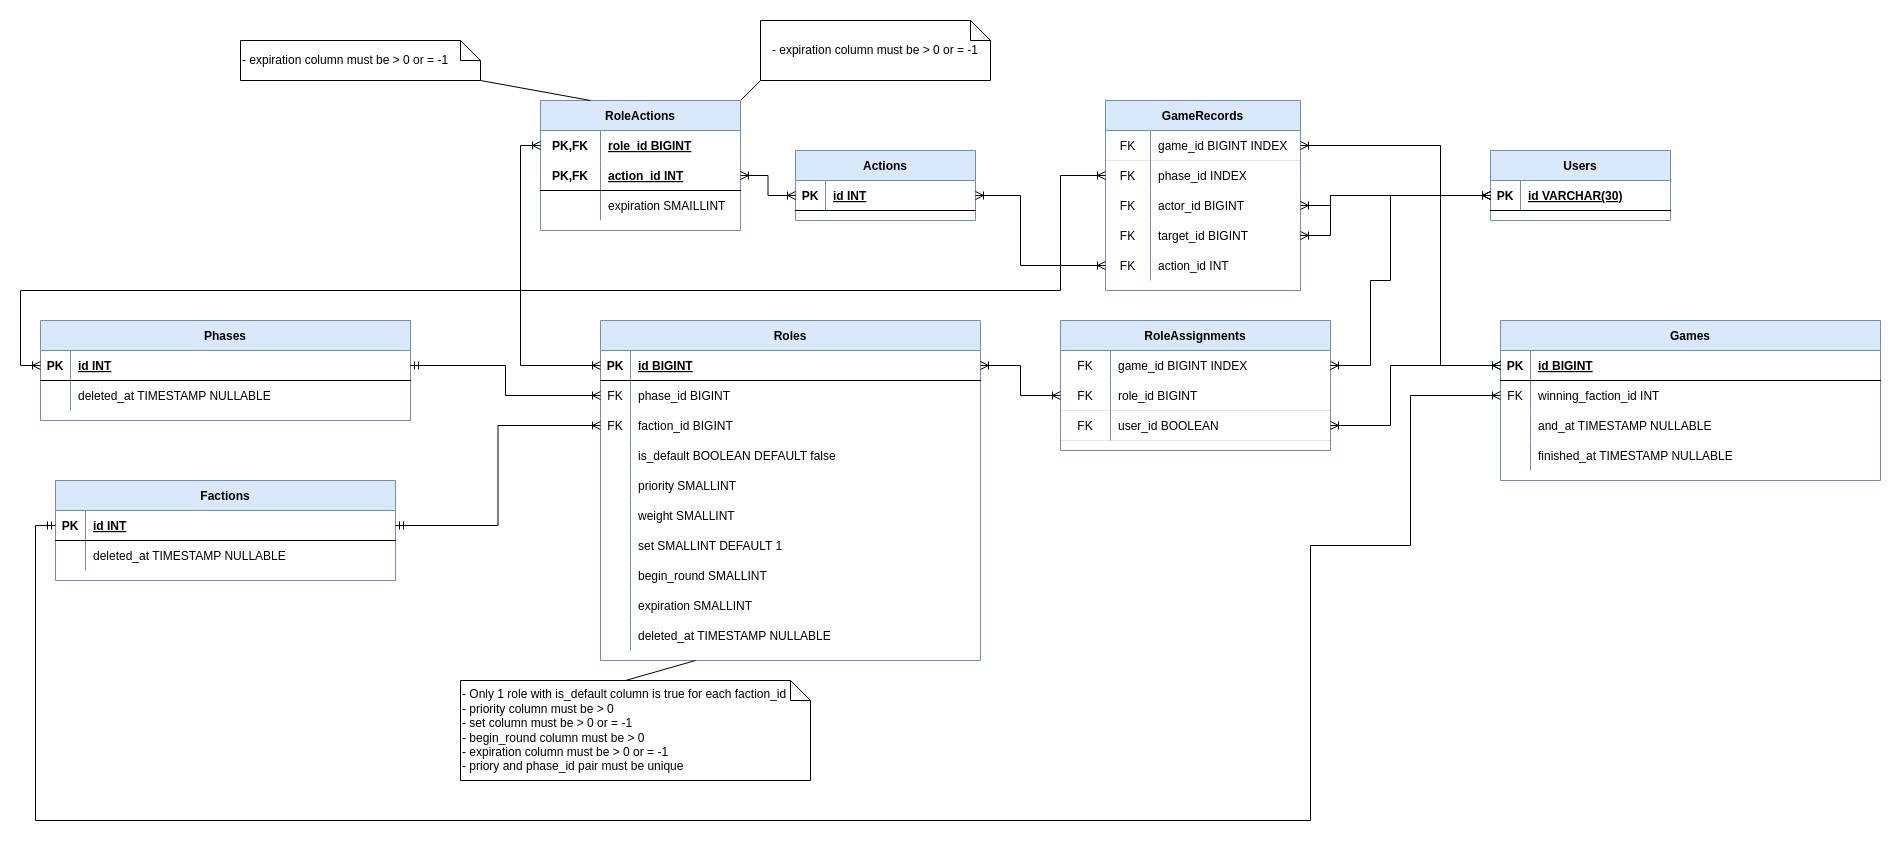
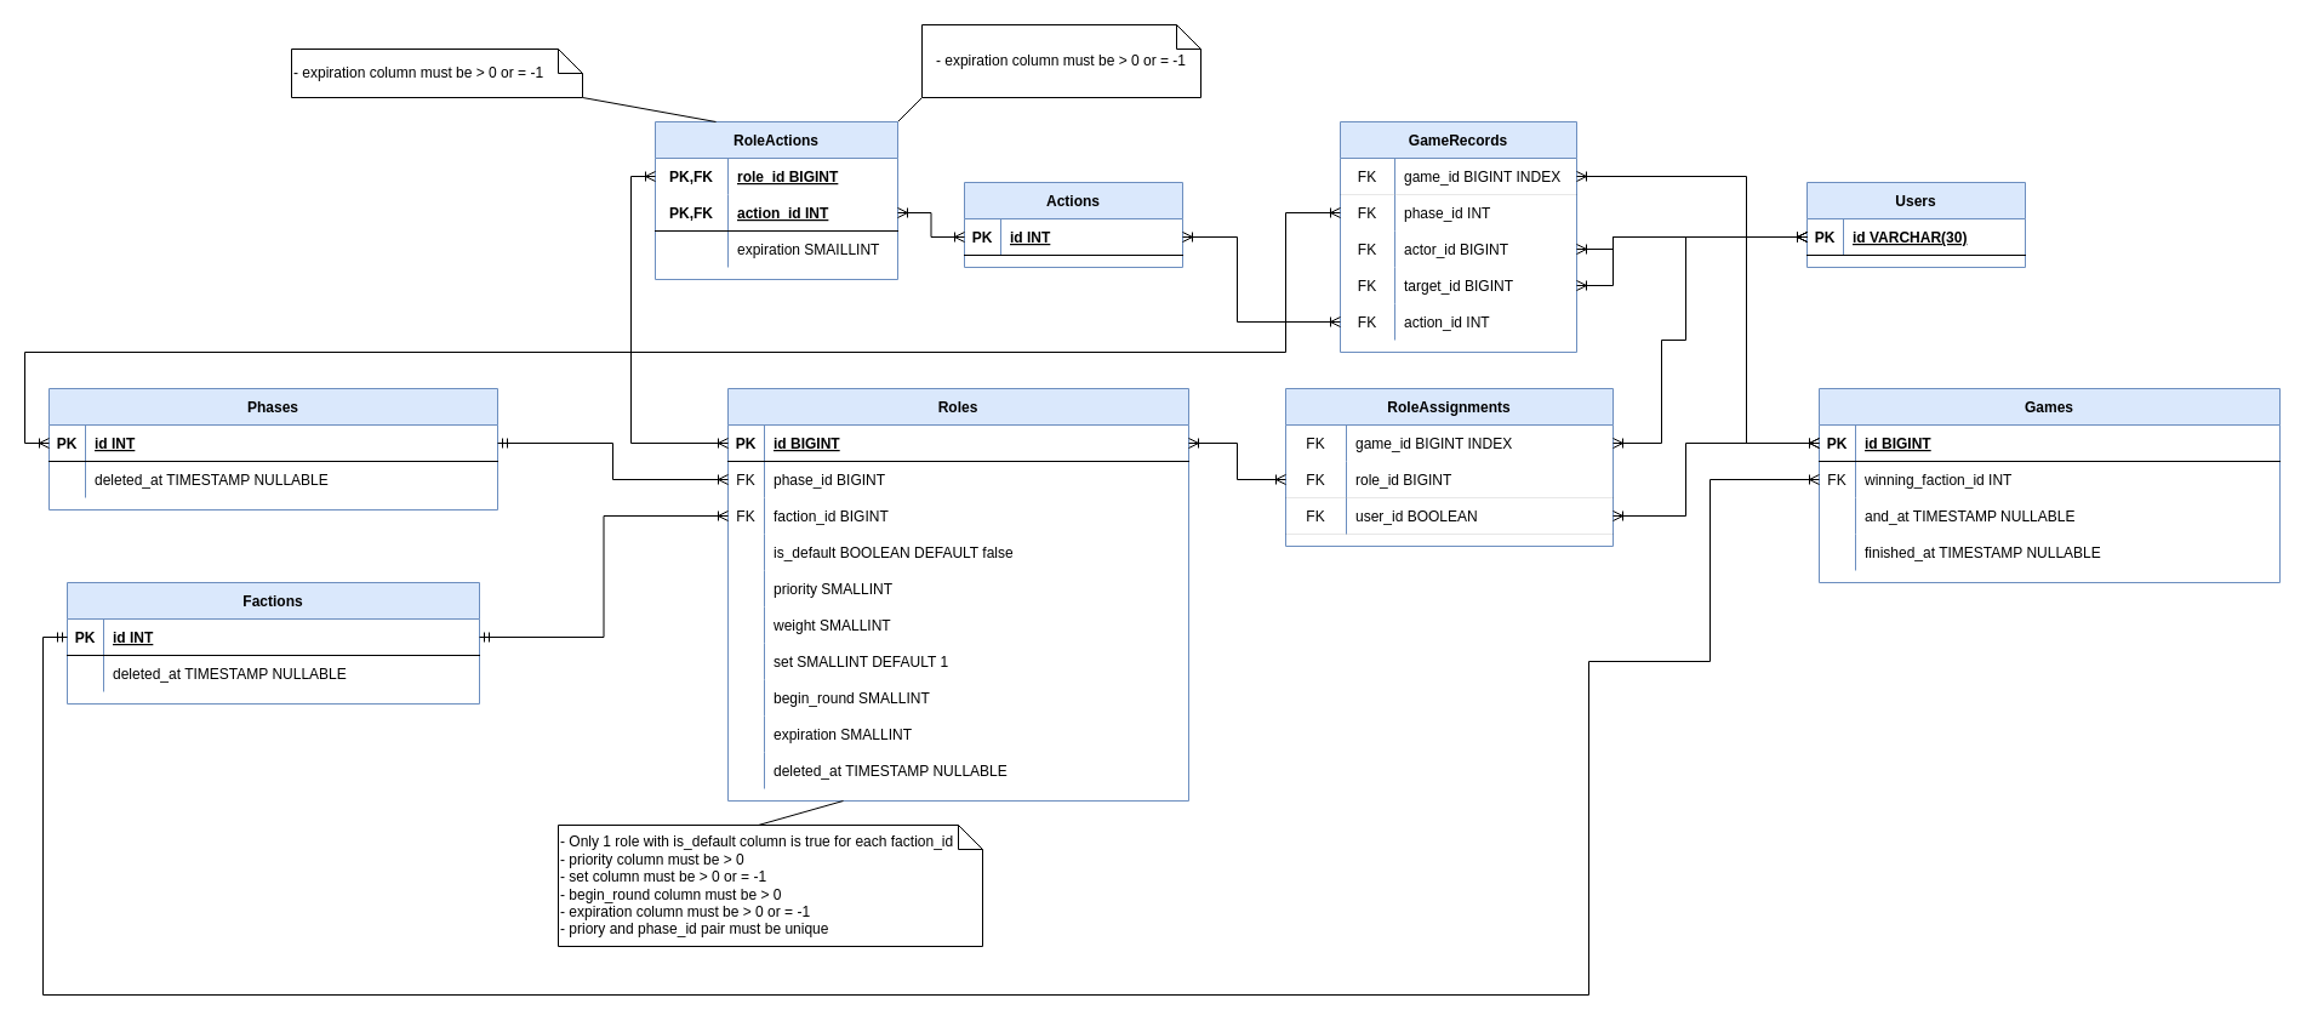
- <mxCell id="74" value="phase_id INDEX" style="shape=partialRectangle;connectable=0;fillColor=none;top=0;left=0;bottom=0;right=0;align=left;spacingLeft=6;fontStyle=0;overflow=hidden;" parent="72" vertex="1"><mxGeometry x="45" width="150" height="30" as="geometry"><mxRectangle width="150" height="30" as="alternateBounds" /></mxGeometry></mxCell>
+ <mxCell id="74" value="phase_id INT" style="shape=partialRectangle;connectable=0;fillColor=none;top=0;left=0;bottom=0;right=0;align=left;spacingLeft=6;fontStyle=0;overflow=hidden;" parent="72" vertex="1"><mxGeometry x="45" width="150" height="30" as="geometry"><mxRectangle width="150" height="30" as="alternateBounds" /></mxGeometry></mxCell>
